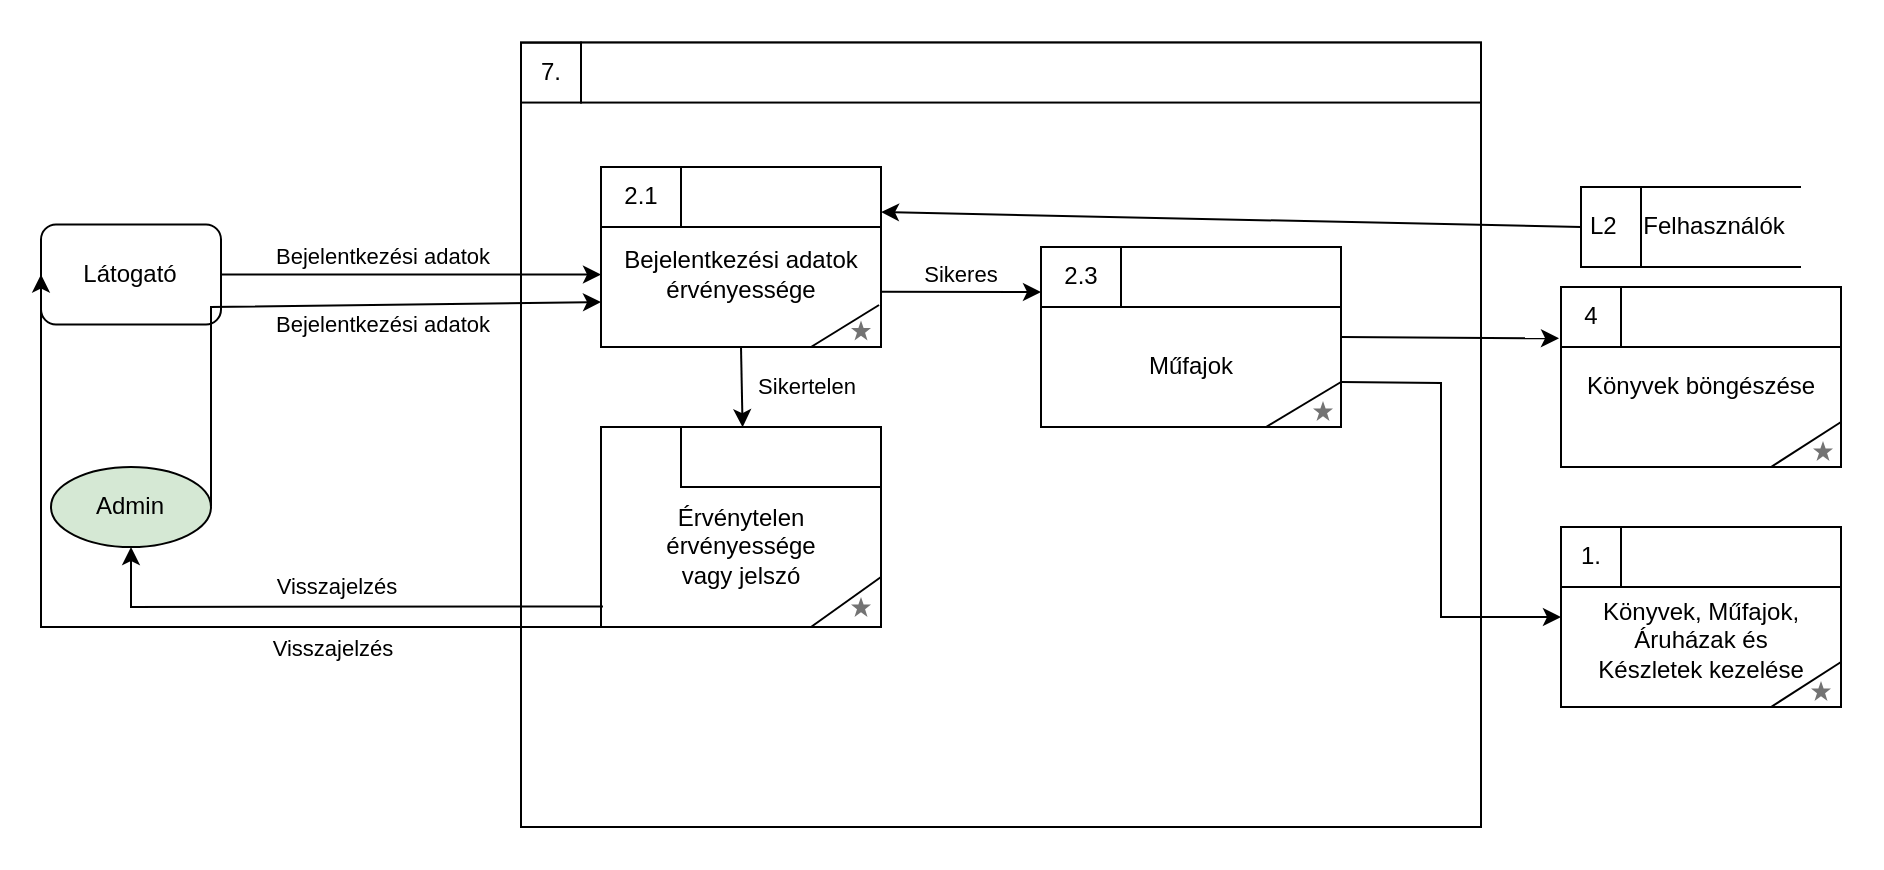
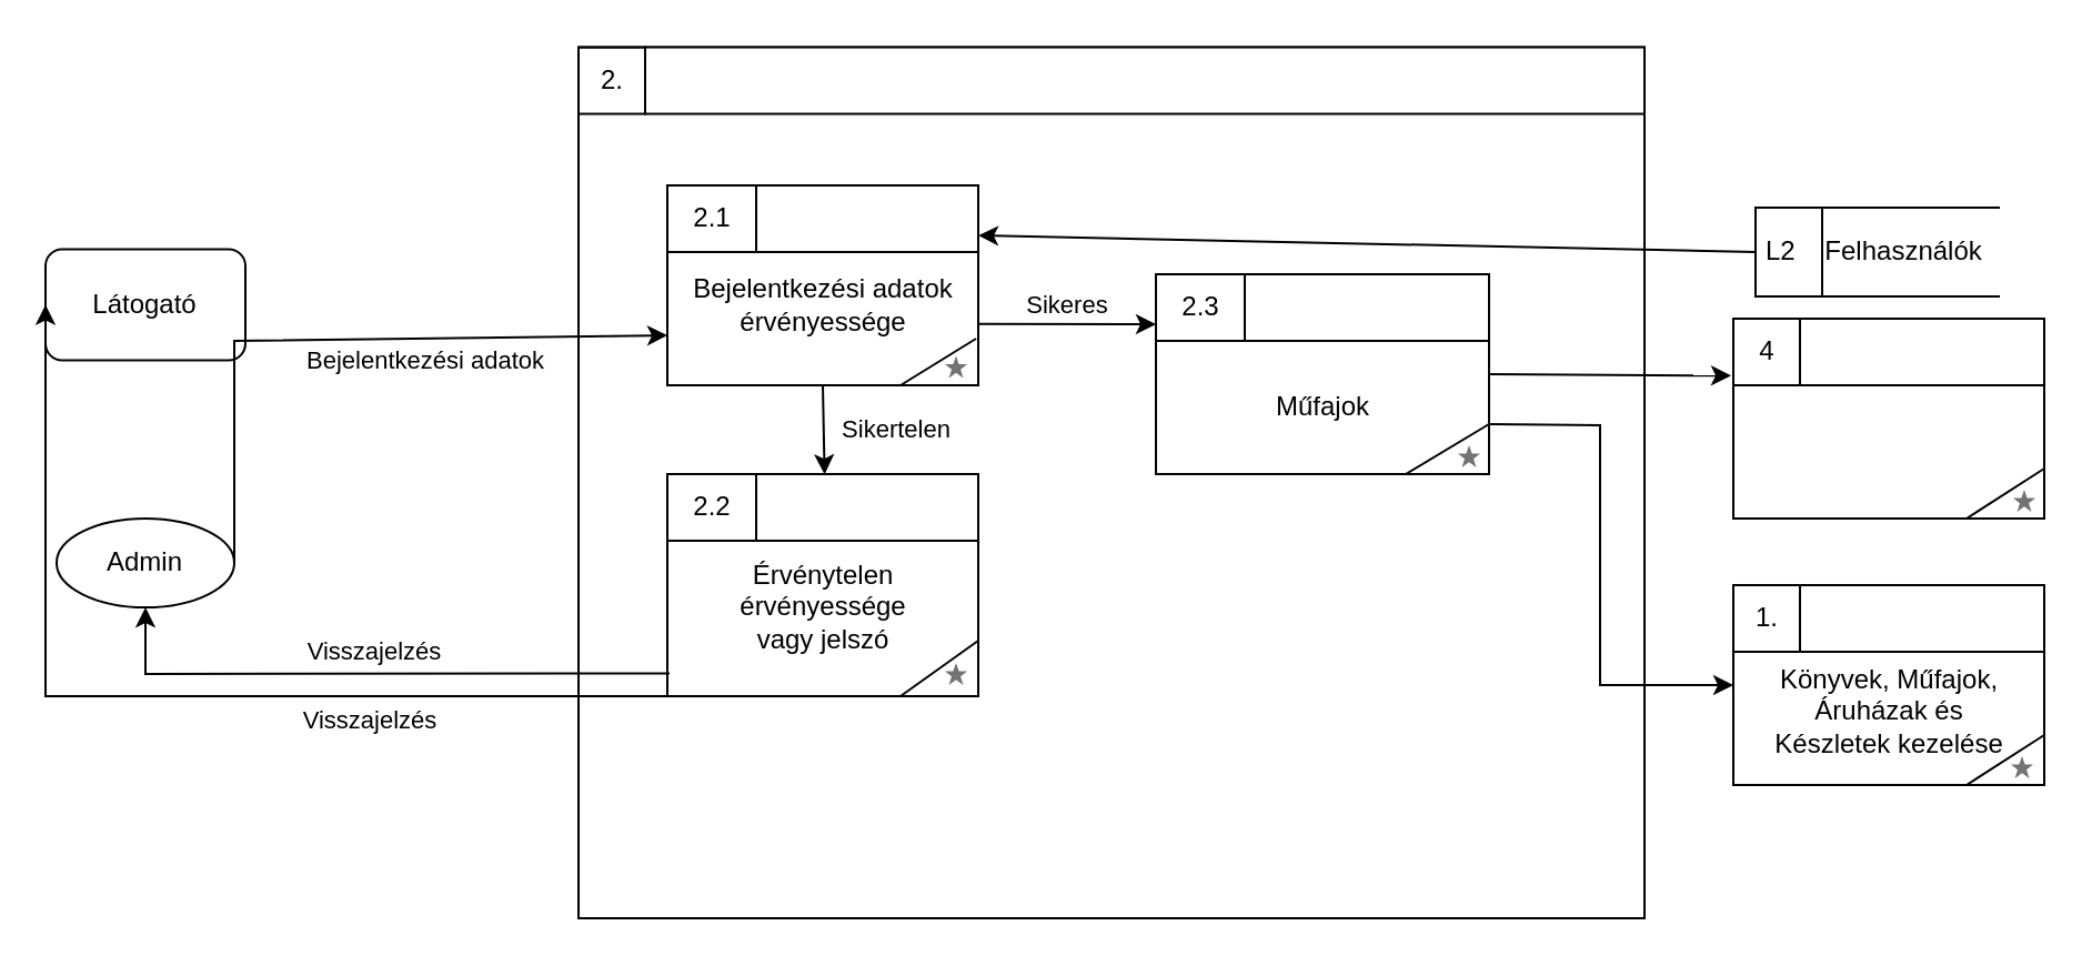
- <mxCell id="4" value="7." style="text;html=1;resizable=0;autosize=1;align=center;verticalAlign=middle;points=[];fillColor=none;rounded=0;sketch=0;strokeColor=#000000;" vertex="1" parent="2"><mxGeometry y="-12.216" width="30" height="30" as="geometry" /></mxCell>
+ <mxCell id="4" value="2." style="text;html=1;resizable=0;autosize=1;align=center;verticalAlign=middle;points=[];fillColor=none;rounded=0;sketch=0;strokeColor=#000000;" vertex="1" parent="2"><mxGeometry y="-12.216" width="30" height="30" as="geometry" /></mxCell>
- <mxCell id="29" value="" style="endArrow=classic;html=1;rounded=0;exitX=1;exitY=0.5;exitDx=0;exitDy=0;" edge="1" parent="1" source="28" target="9"><mxGeometry relative="1" as="geometry"><mxPoint x="500" y="233" as="sourcePoint" /><mxPoint x="600" y="233" as="targetPoint" /></mxGeometry></mxCell>
- <mxCell id="30" value="Bejelentkezési adatok" style="edgeLabel;resizable=0;html=1;align=center;verticalAlign=middle;" connectable="0" vertex="1" parent="29"><mxGeometry relative="1" as="geometry"><mxPoint x="-15" y="-9" as="offset" /></mxGeometry></mxCell>
- <mxCell id="44" value="Könyvek böngészése" style="text;html=1;resizable=0;autosize=1;align=center;verticalAlign=middle;points=[];fillColor=none;strokeColor=none;rounded=0;sketch=0;" vertex="1" parent="41"><mxGeometry y="25" width="140" height="30" as="geometry" /></mxCell>
+ <mxCell id="15" value="2.2" style="text;html=1;resizable=0;autosize=1;align=center;verticalAlign=middle;points=[];fillColor=none;rounded=0;sketch=0;strokeColor=#000000;" vertex="1" parent="13"><mxGeometry width="40" height="30" as="geometry" /></mxCell>
- <mxCell id="27" value="Admin" style="ellipse;whiteSpace=wrap;html=1;fillColor=#d5e8d4;" vertex="1" parent="1"><mxGeometry x="25" y="233" width="80" height="40" as="geometry" /></mxCell>
+ <mxCell id="27" value="Admin" style="ellipse;whiteSpace=wrap;html=1;" vertex="1" parent="1"><mxGeometry x="25" y="233" width="80" height="40" as="geometry" /></mxCell>
